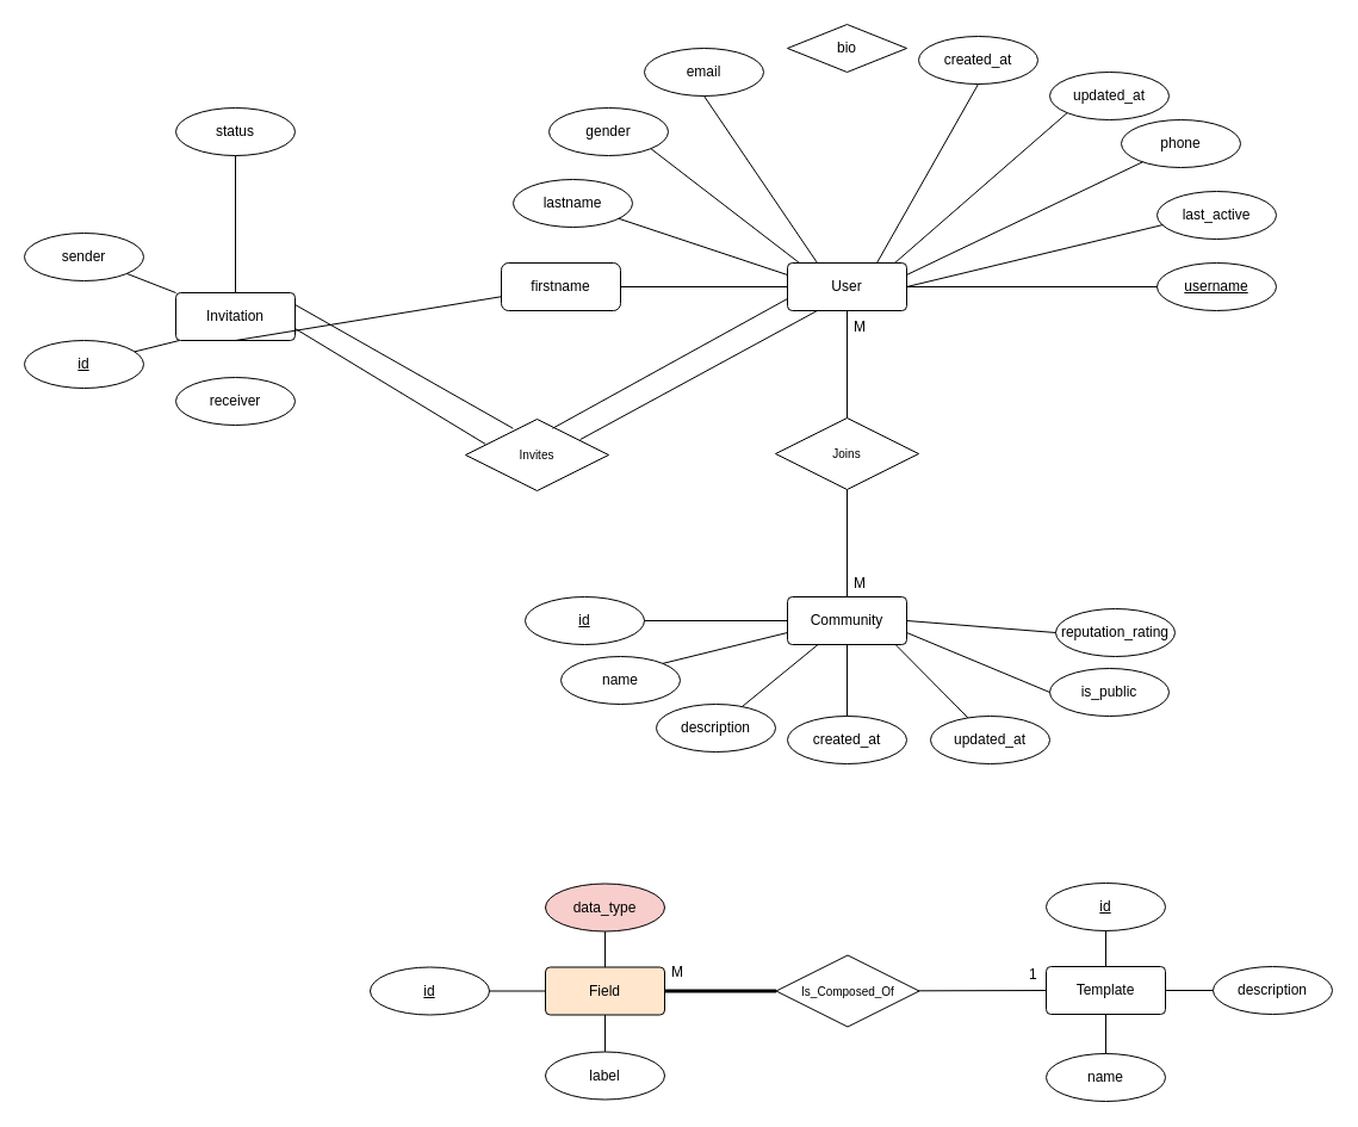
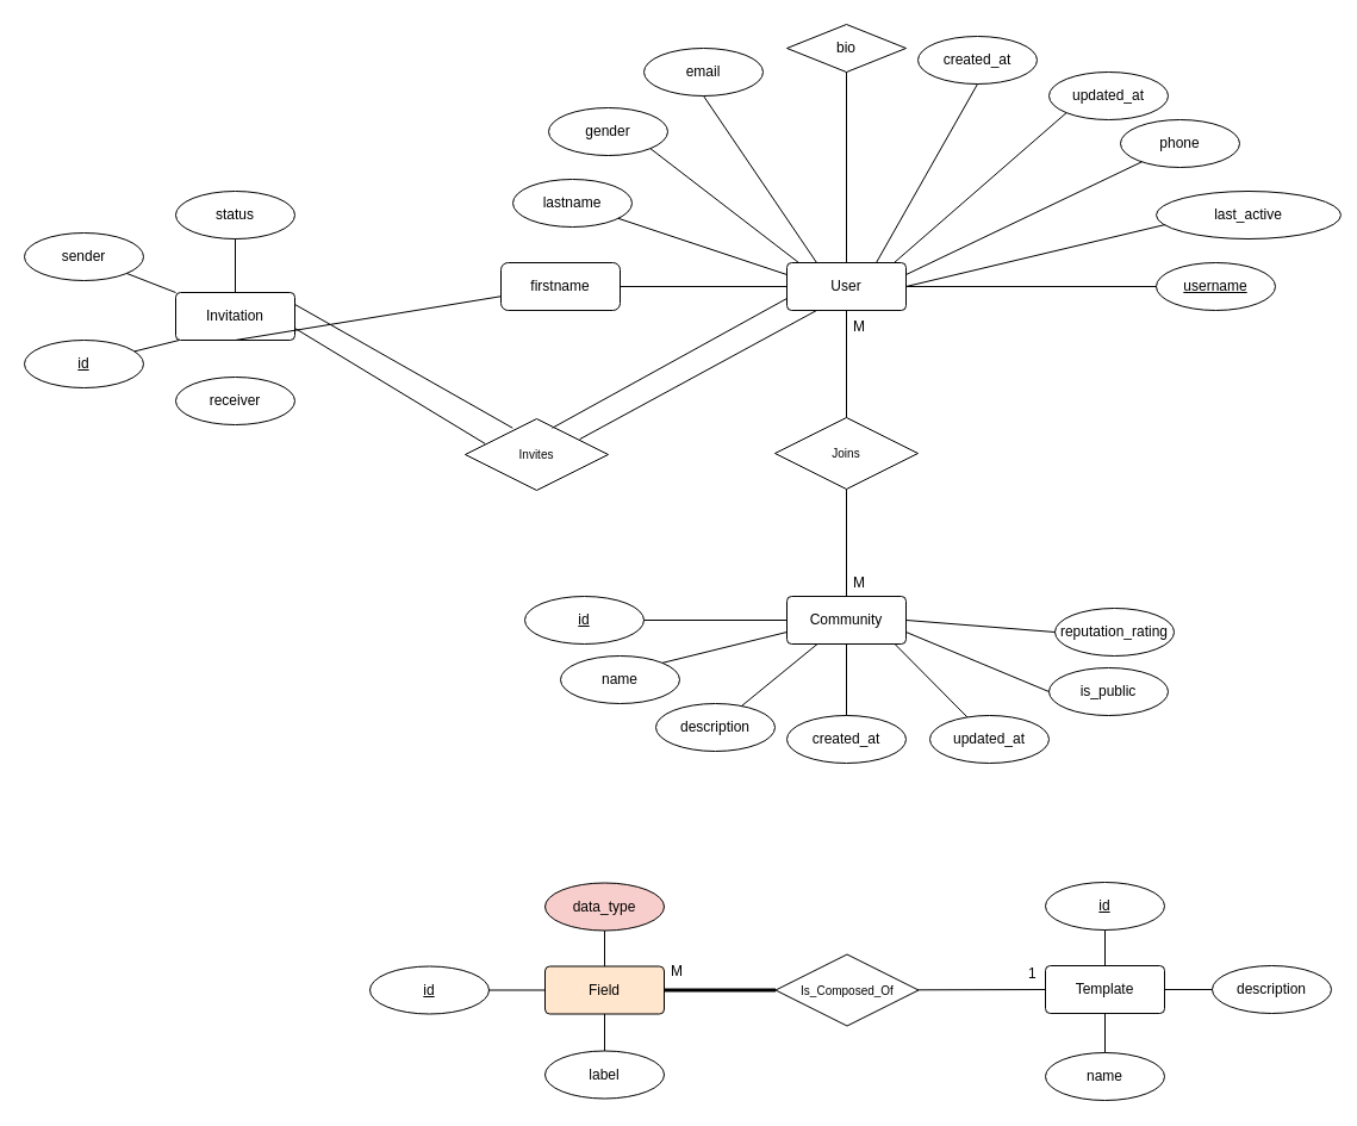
- <mxCell id="70" value="status" style="ellipse;whiteSpace=wrap;html=1;align=center;" vertex="1" parent="1"><mxGeometry x="147" y="90" width="100" height="40" as="geometry" /></mxCell>
+ <mxCell id="70" value="status" style="ellipse;whiteSpace=wrap;html=1;align=center;" vertex="1" parent="1"><mxGeometry x="147" y="160" width="100" height="40" as="geometry" /></mxCell>
+ <mxCell id="9" value="" style="endArrow=none;html=1;rounded=0;entryX=0.5;entryY=1;entryDx=0;entryDy=0;exitX=0.5;exitY=0;exitDx=0;exitDy=0;" parent="1" source="2" target="6" edge="1"><mxGeometry relative="1" as="geometry"><mxPoint x="770" y="230" as="sourcePoint" /><mxPoint x="860" y="140" as="targetPoint" /></mxGeometry></mxCell>
- <mxCell id="21" value="last_active" style="ellipse;whiteSpace=wrap;html=1;align=center;" vertex="1" parent="1"><mxGeometry x="970" y="160" width="100" height="40" as="geometry" /></mxCell>
+ <mxCell id="21" value="last_active" style="ellipse;whiteSpace=wrap;html=1;align=center;" vertex="1" parent="1"><mxGeometry x="970" y="160" width="155" height="40" as="geometry" /></mxCell>
